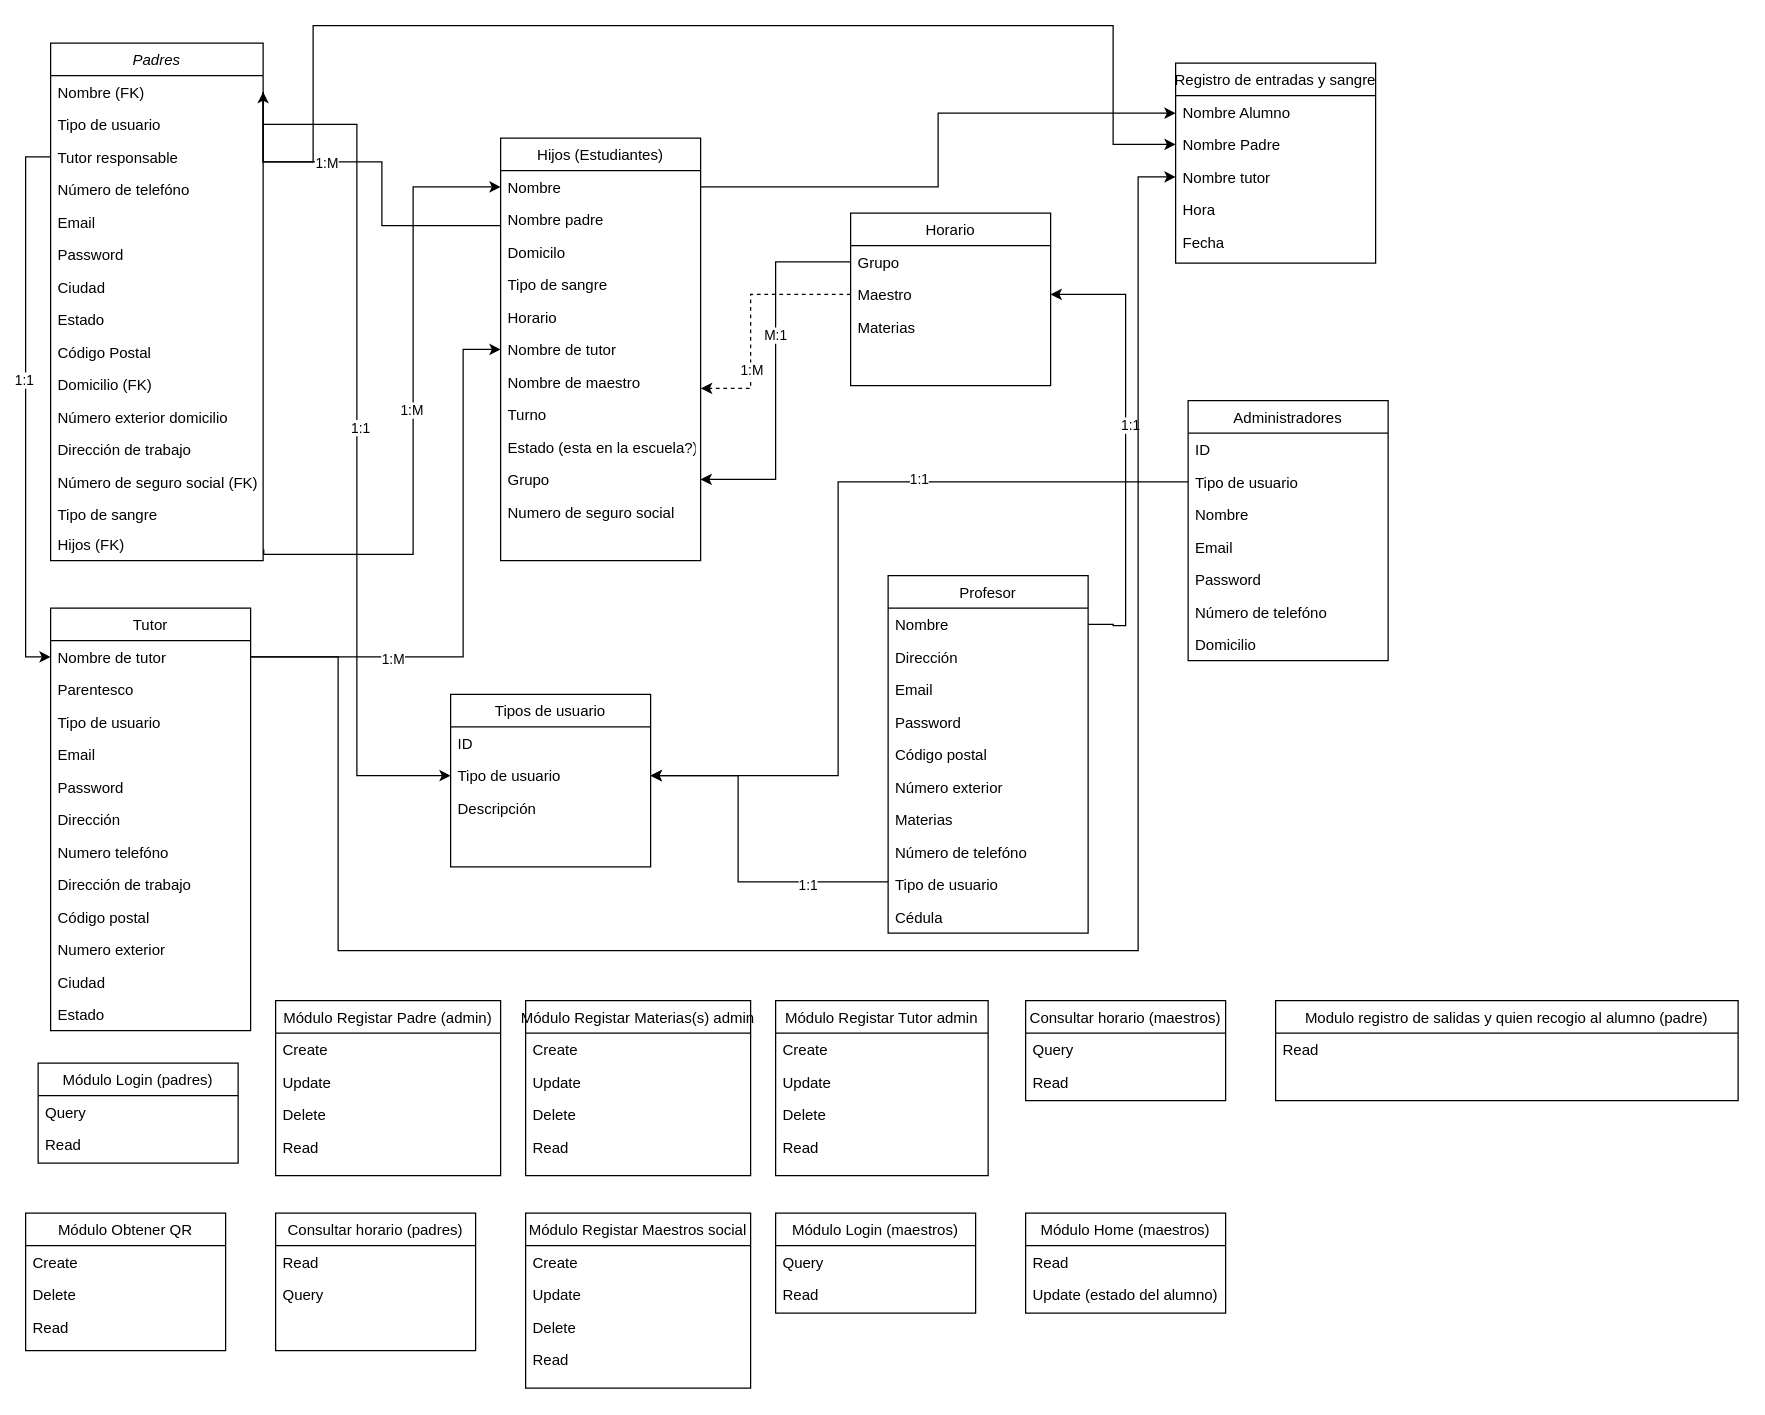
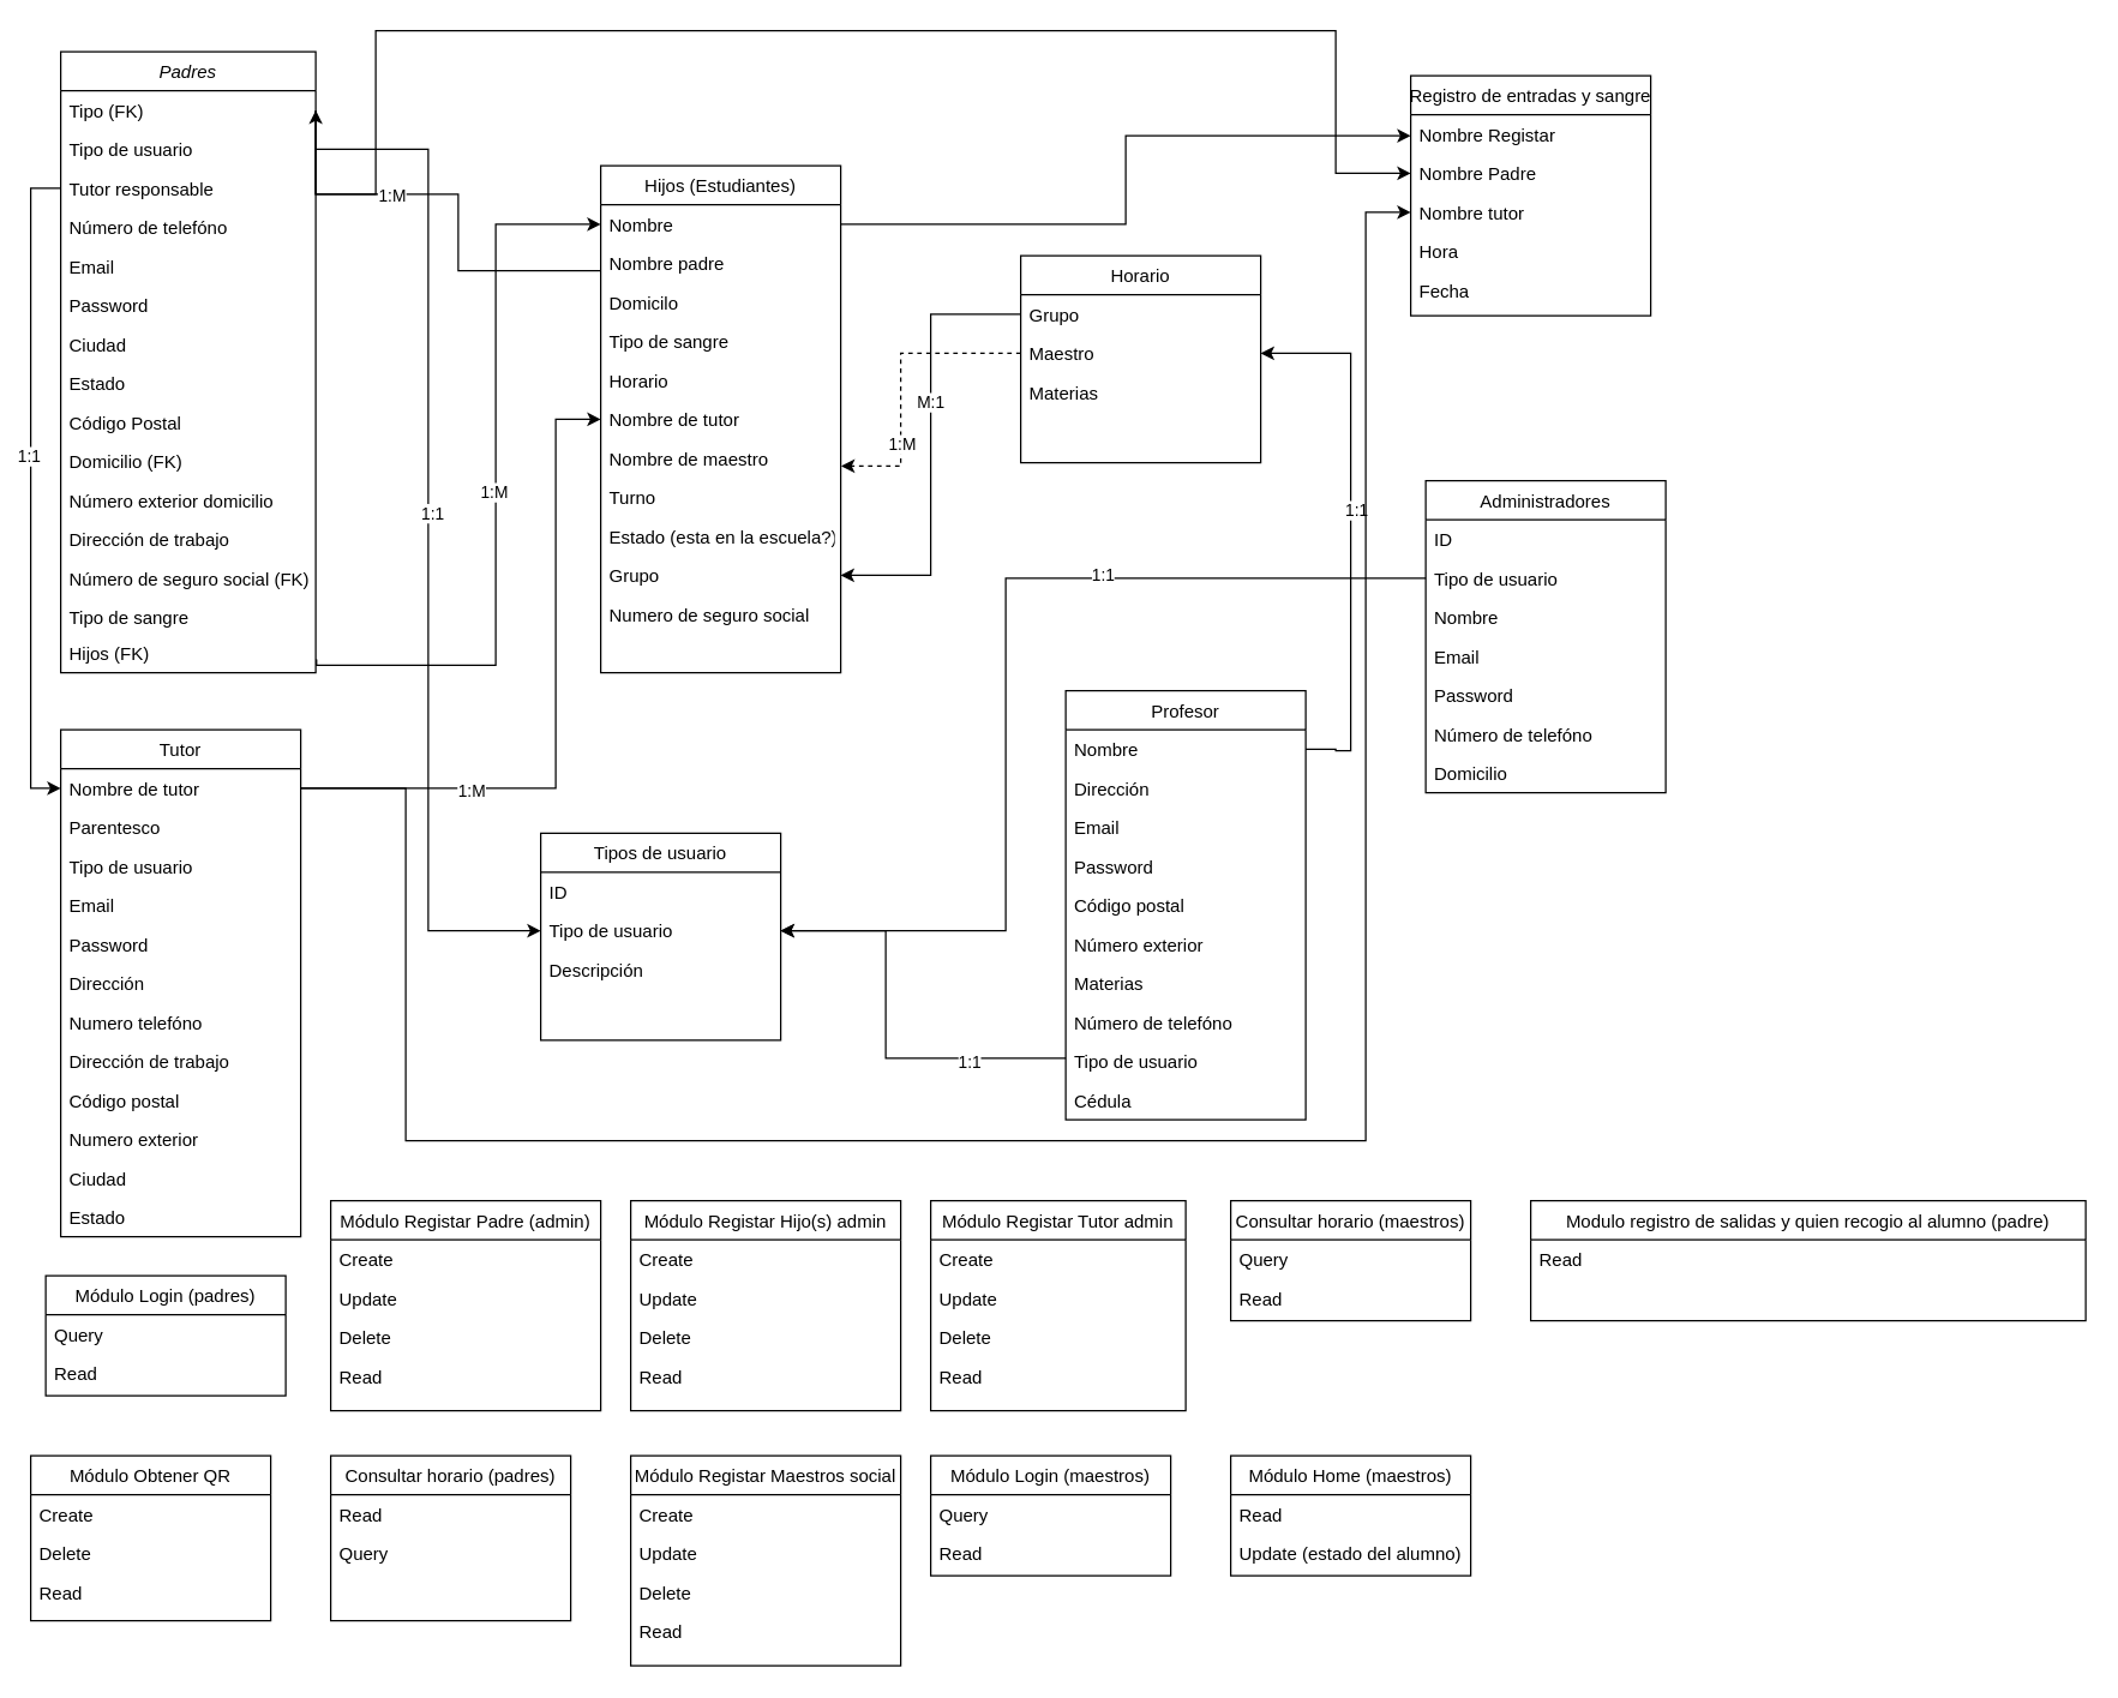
- <mxCell id="3" value="Nombre (FK)" style="text;align=left;verticalAlign=top;spacingLeft=4;spacingRight=4;overflow=hidden;rotatable=0;points=[[0,0.5],[1,0.5]];portConstraint=eastwest;" parent="2" vertex="1"><mxGeometry y="26" width="170" height="26" as="geometry" /></mxCell>
+ <mxCell id="3" value="Tipo (FK)" style="text;align=left;verticalAlign=top;spacingLeft=4;spacingRight=4;overflow=hidden;rotatable=0;points=[[0,0.5],[1,0.5]];portConstraint=eastwest;" parent="2" vertex="1"><mxGeometry y="26" width="170" height="26" as="geometry" /></mxCell>
- <mxCell id="112" value="Nombre Alumno" style="text;align=left;verticalAlign=top;spacingLeft=4;spacingRight=4;overflow=hidden;rotatable=0;points=[[0,0.5],[1,0.5]];portConstraint=eastwest;" vertex="1" parent="111"><mxGeometry y="26" width="160" height="26" as="geometry" /></mxCell>
+ <mxCell id="112" value="Nombre Registar" style="text;align=left;verticalAlign=top;spacingLeft=4;spacingRight=4;overflow=hidden;rotatable=0;points=[[0,0.5],[1,0.5]];portConstraint=eastwest;" vertex="1" parent="111"><mxGeometry y="26" width="160" height="26" as="geometry" /></mxCell>
- <mxCell id="78" value="Módulo Registar Materias(s) admin" style="swimlane;fontStyle=0;align=center;verticalAlign=top;childLayout=stackLayout;horizontal=1;startSize=26;horizontalStack=0;resizeParent=1;resizeLast=0;collapsible=1;marginBottom=0;rounded=0;shadow=0;strokeWidth=1;" vertex="1" parent="1"><mxGeometry x="420" y="800" width="180" height="140" as="geometry"><mxRectangle x="130" y="380" width="160" height="26" as="alternateBounds" /></mxGeometry></mxCell>
+ <mxCell id="78" value="Módulo Registar Hijo(s) admin" style="swimlane;fontStyle=0;align=center;verticalAlign=top;childLayout=stackLayout;horizontal=1;startSize=26;horizontalStack=0;resizeParent=1;resizeLast=0;collapsible=1;marginBottom=0;rounded=0;shadow=0;strokeWidth=1;" vertex="1" parent="1"><mxGeometry x="420" y="800" width="180" height="140" as="geometry"><mxRectangle x="130" y="380" width="160" height="26" as="alternateBounds" /></mxGeometry></mxCell>
